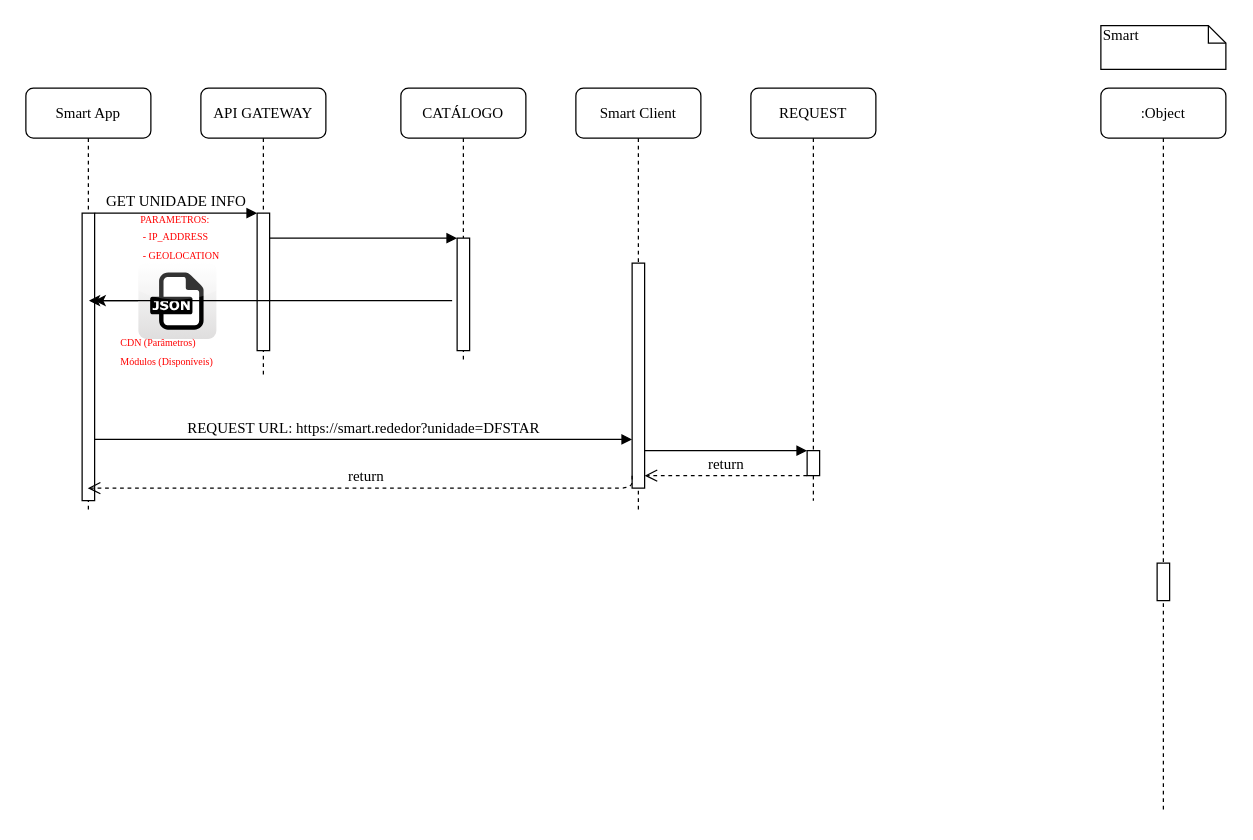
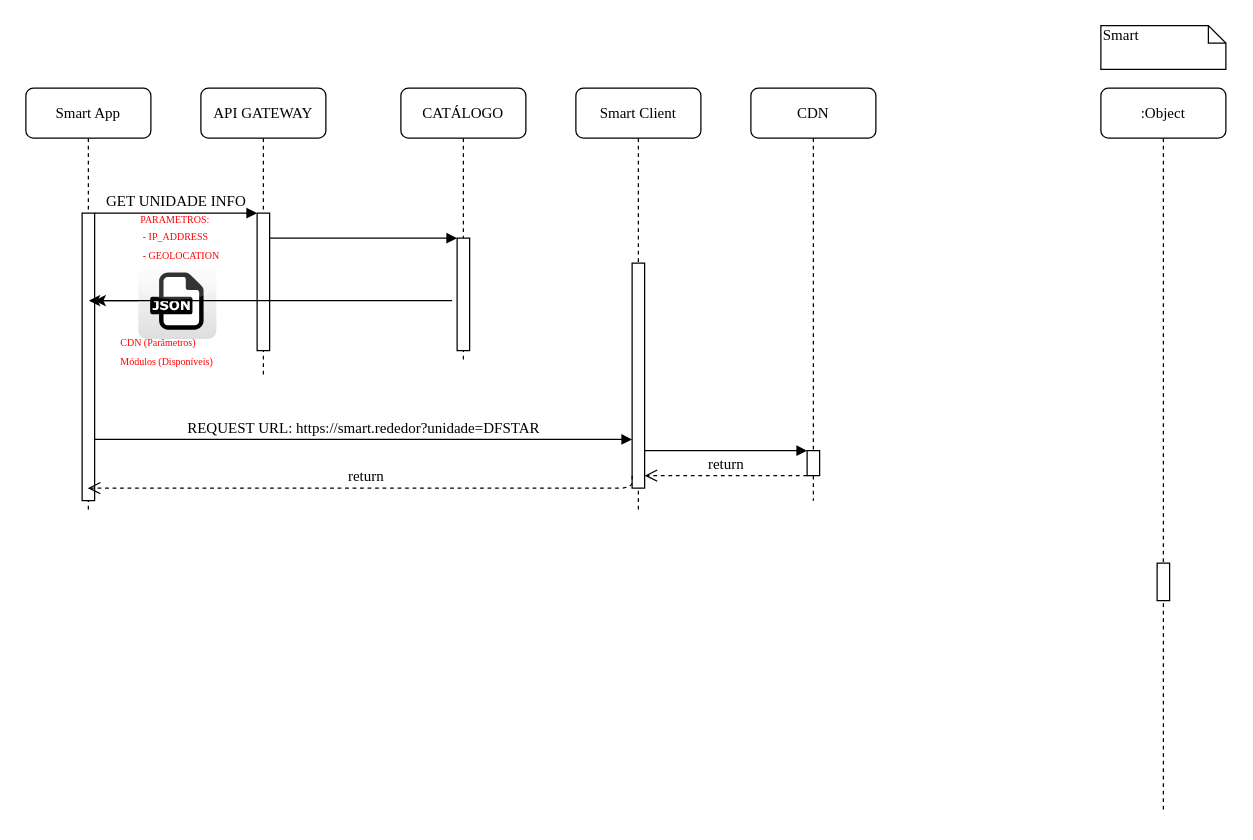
- <mxCell id="7" value="REQUEST" style="shape=umlLifeline;perimeter=lifelinePerimeter;whiteSpace=wrap;html=1;container=1;collapsible=0;recursiveResize=0;outlineConnect=0;rounded=1;shadow=0;comic=0;labelBackgroundColor=none;strokeWidth=1;fontFamily=Verdana;fontSize=12;align=center;" parent="1" vertex="1"><mxGeometry x="600" y="70" width="100" height="330" as="geometry" /></mxCell>
+ <mxCell id="7" value="CDN" style="shape=umlLifeline;perimeter=lifelinePerimeter;whiteSpace=wrap;html=1;container=1;collapsible=0;recursiveResize=0;outlineConnect=0;rounded=1;shadow=0;comic=0;labelBackgroundColor=none;strokeWidth=1;fontFamily=Verdana;fontSize=12;align=center;" parent="1" vertex="1"><mxGeometry x="600" y="70" width="100" height="330" as="geometry" /></mxCell>
